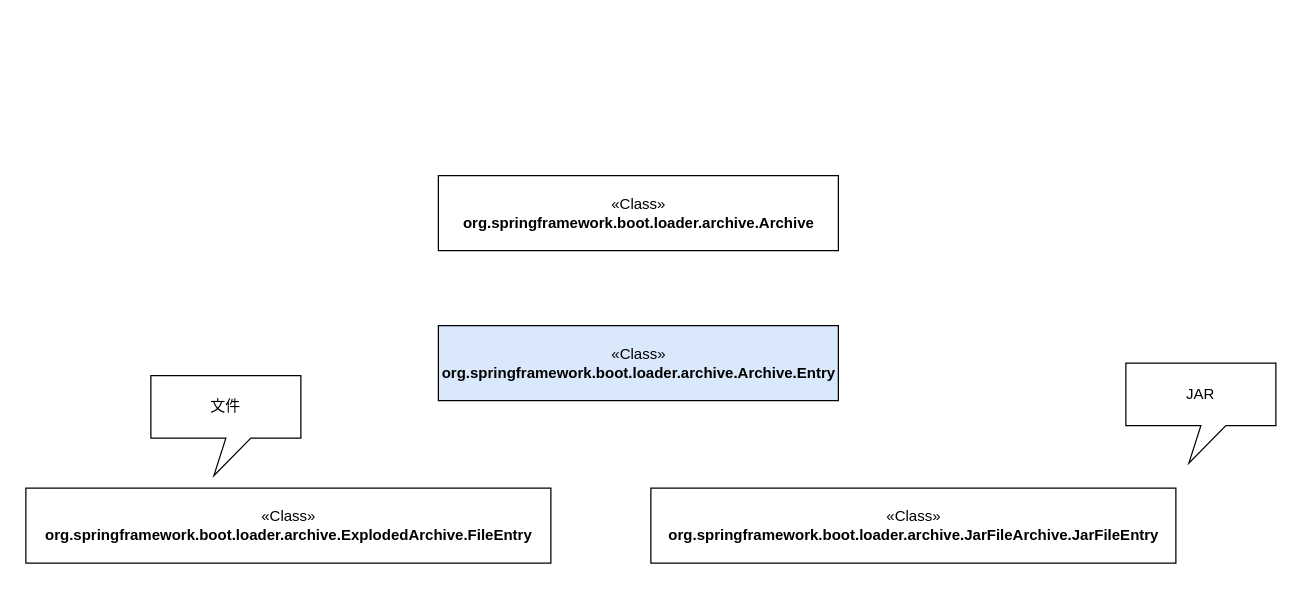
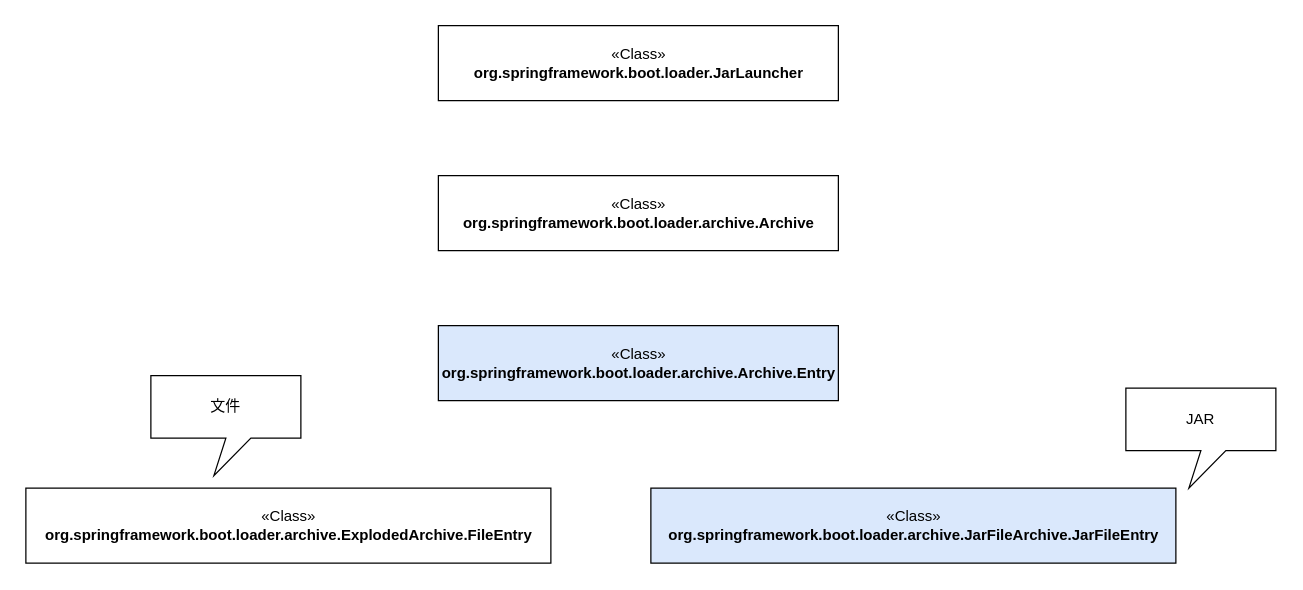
+ <mxCell id="2" value="«Class»&lt;br&gt;&lt;b&gt;org.springframework.boot.loader.JarLauncher&lt;/b&gt;" style="html=1;" parent="1" vertex="1"><mxGeometry x="350" y="20" width="320" height="60" as="geometry" /></mxCell>
- <mxCell id="7" value="JAR" style="shape=callout;whiteSpace=wrap;html=1;perimeter=calloutPerimeter;position2=0.42;" parent="1" vertex="1"><mxGeometry x="900" y="290" width="120" height="80" as="geometry" /></mxCell>
+ <mxCell id="7" value="JAR" style="shape=callout;whiteSpace=wrap;html=1;perimeter=calloutPerimeter;position2=0.42;" parent="1" vertex="1"><mxGeometry x="900" y="310" width="120" height="80" as="geometry" /></mxCell>
- <mxCell id="6" value="«Class»&lt;br&gt;&lt;b&gt;org.springframework.boot.loader.archive.JarFileArchive.JarFileEntry&lt;/b&gt;" style="html=1;" parent="1" vertex="1"><mxGeometry x="520" y="390" width="420" height="60" as="geometry" /></mxCell>
+ <mxCell id="6" value="«Class»&lt;br&gt;&lt;b&gt;org.springframework.boot.loader.archive.JarFileArchive.JarFileEntry&lt;/b&gt;" style="html=1;fillColor=#dae8fc;" parent="1" vertex="1"><mxGeometry x="520" y="390" width="420" height="60" as="geometry" /></mxCell>
